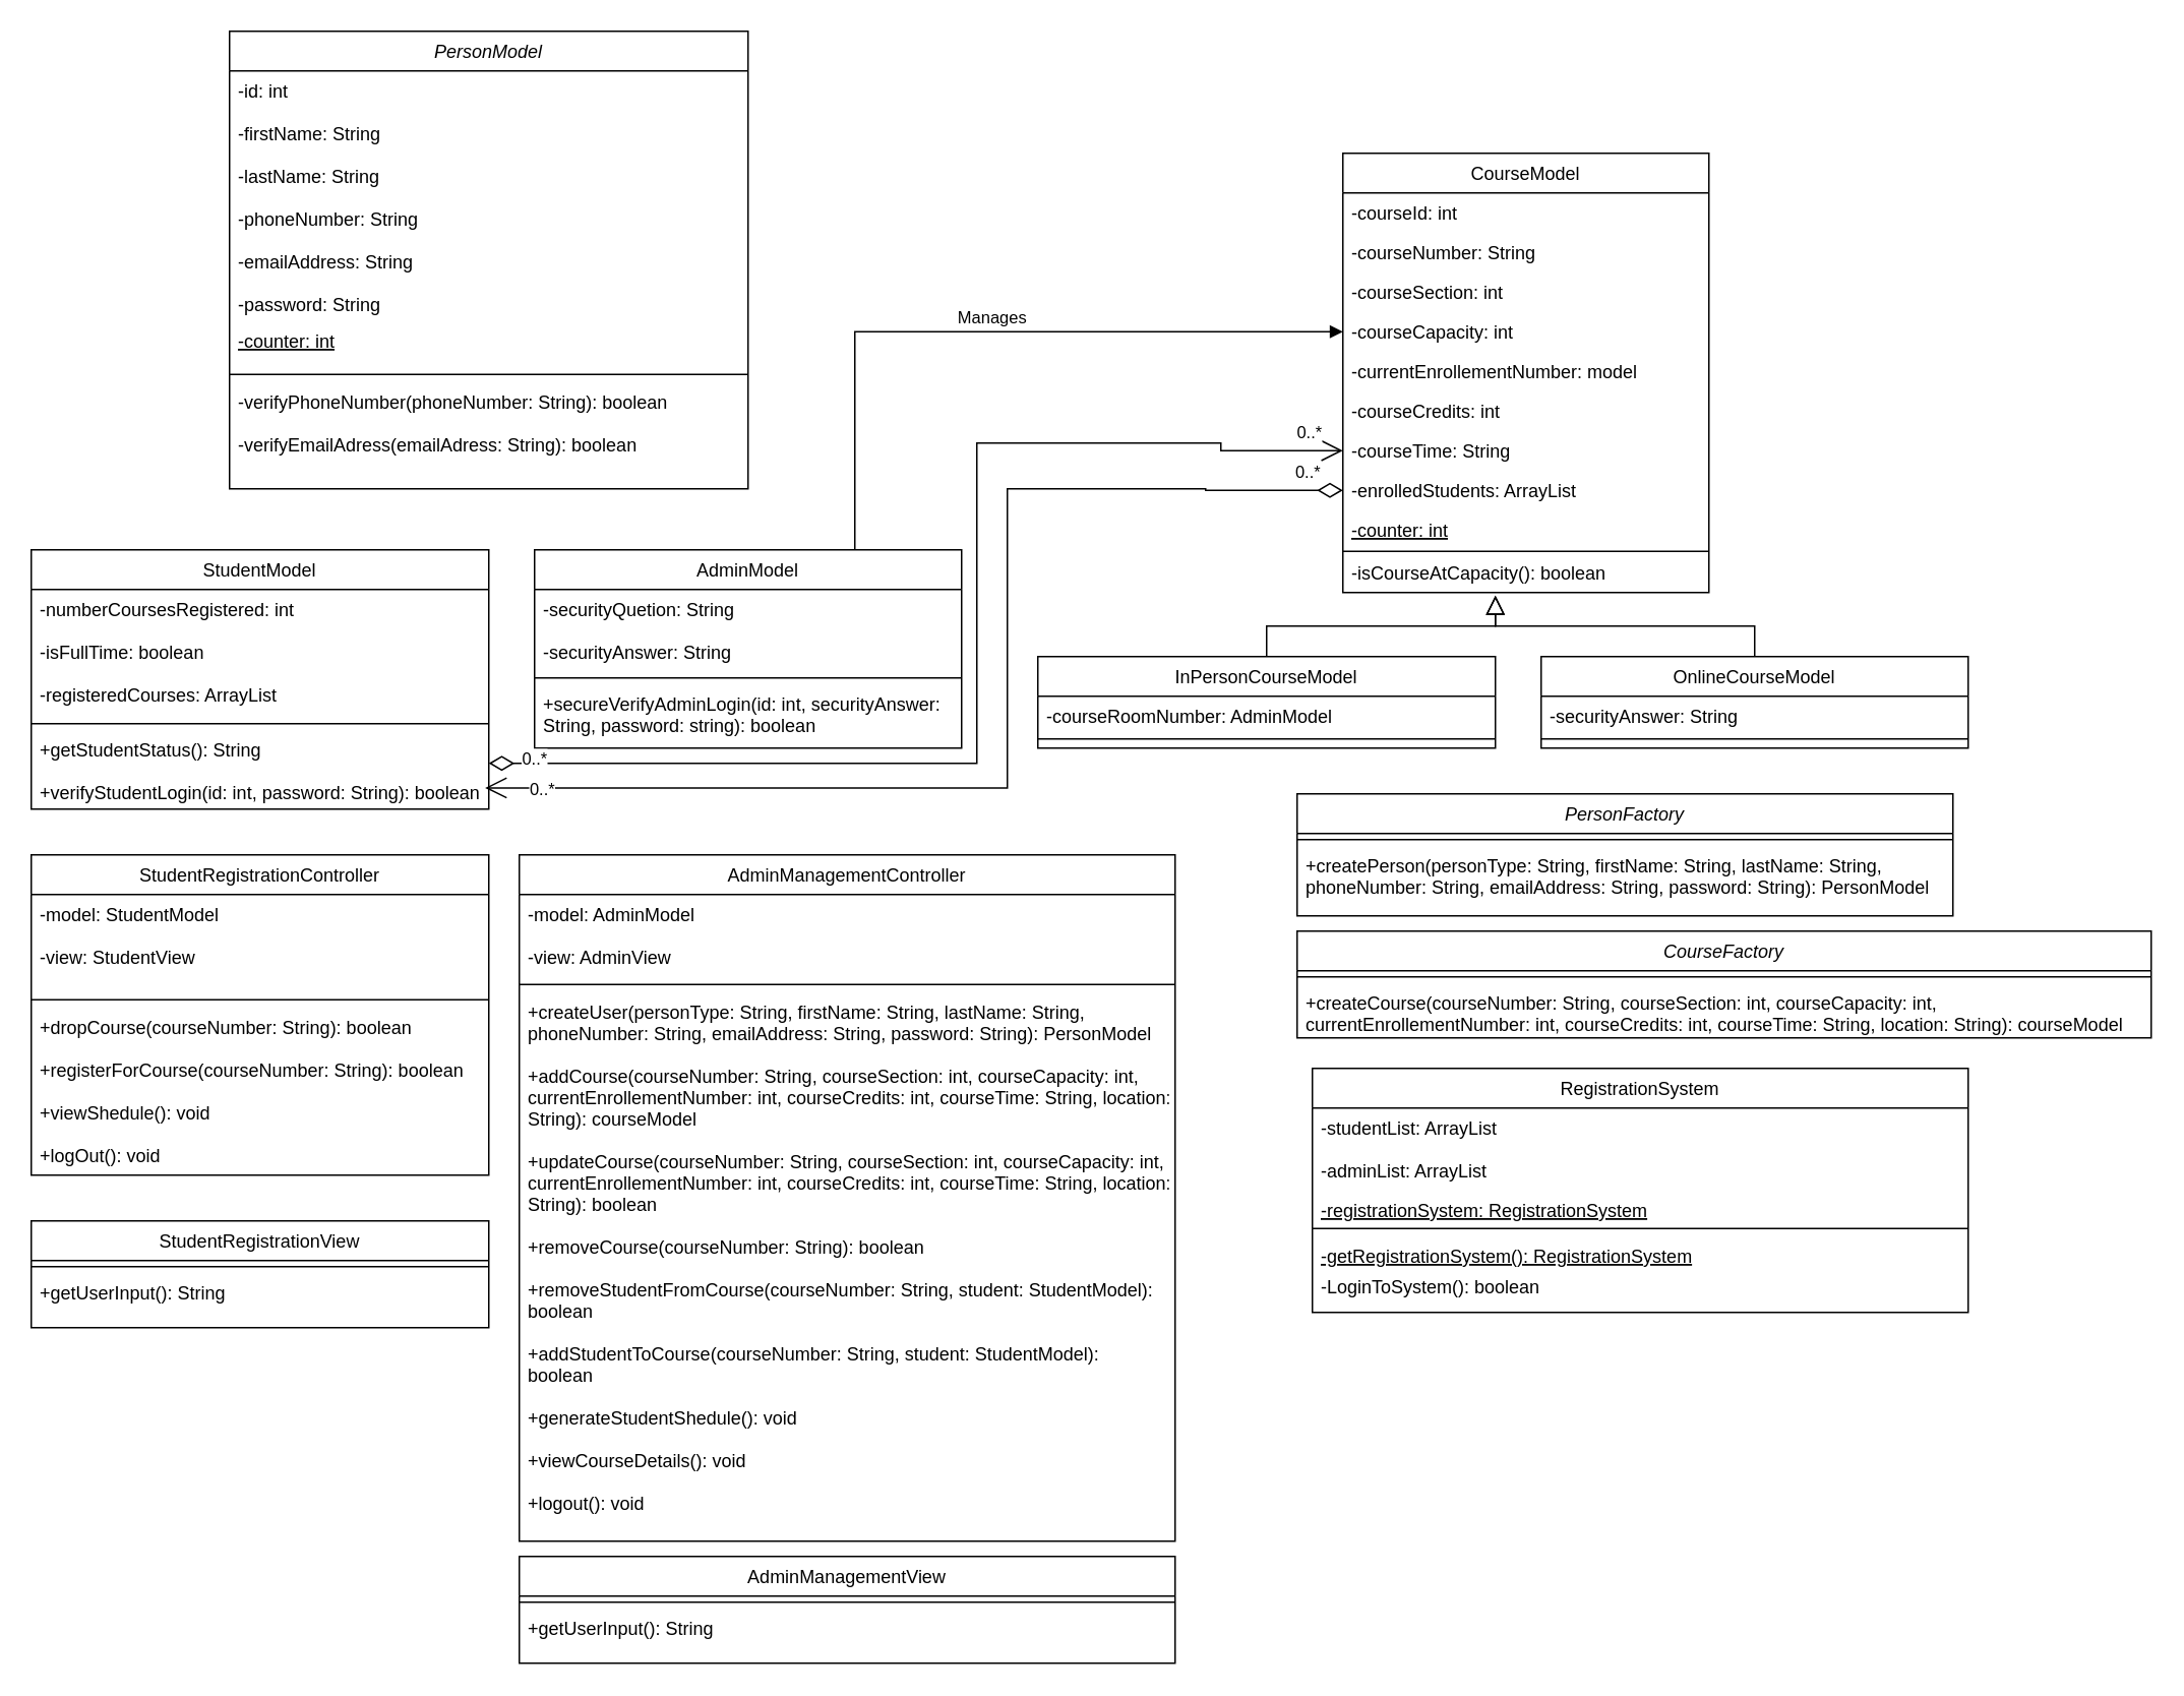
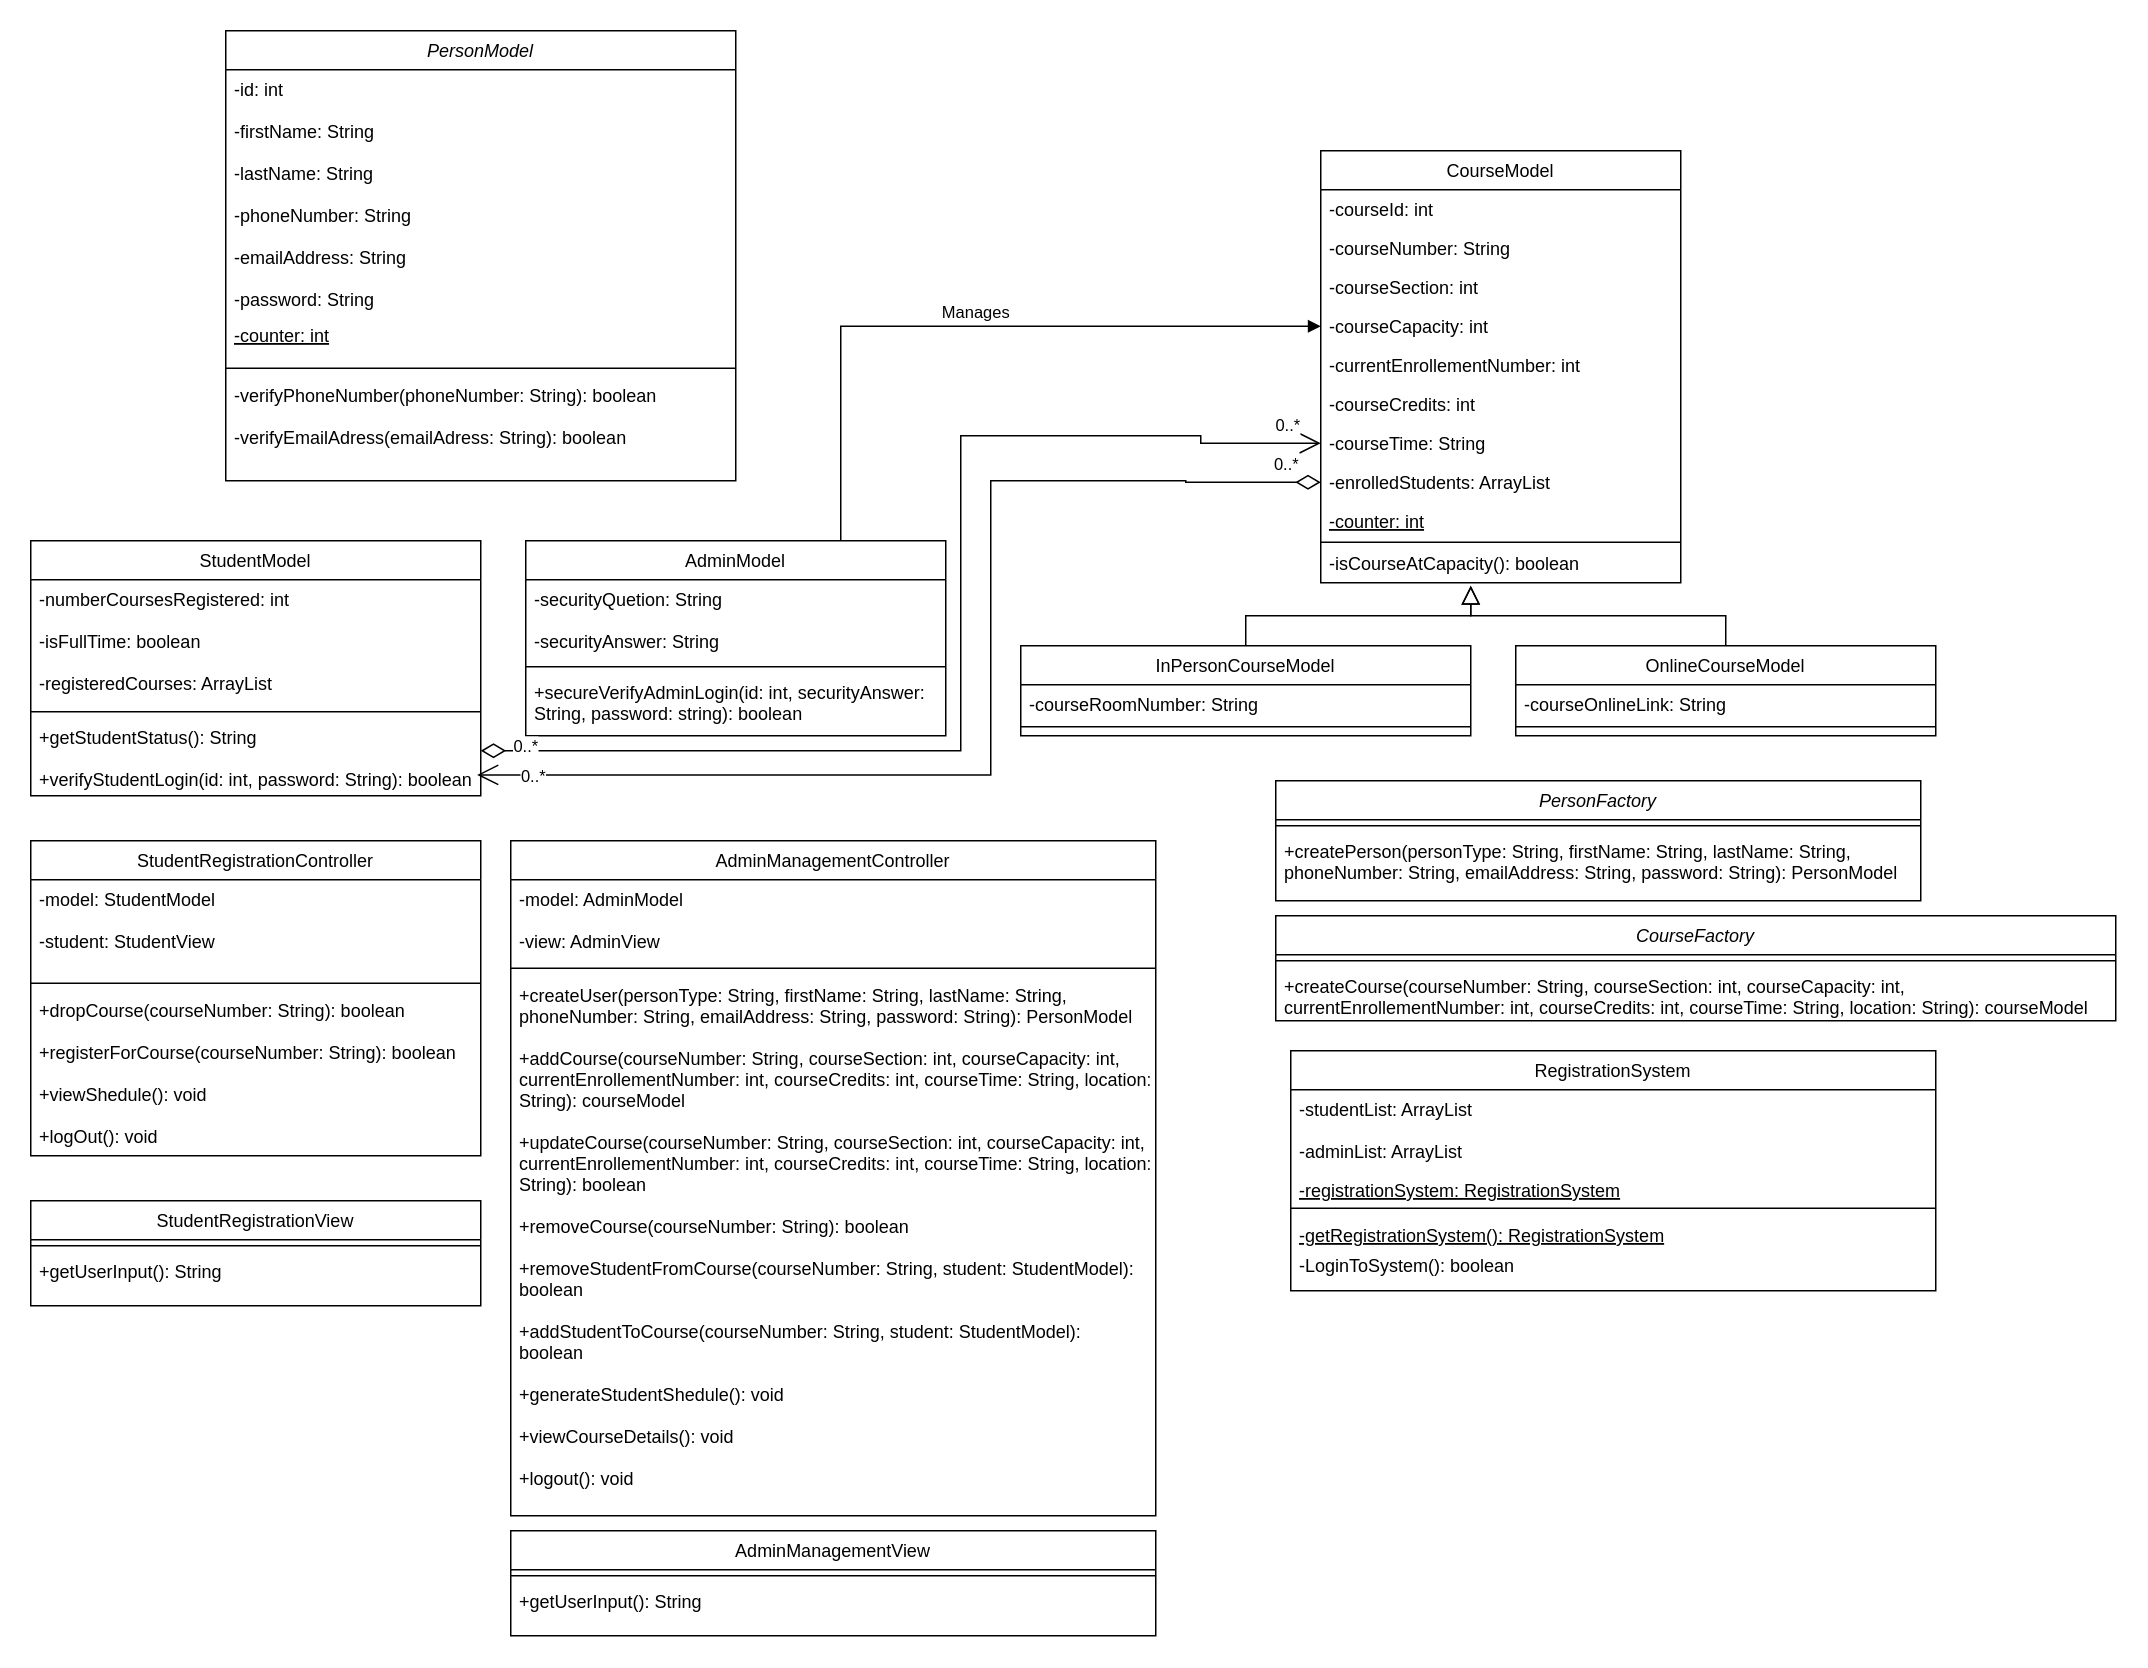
- <mxCell id="20" value="-currentEnrollementNumber: model" style="text;align=left;verticalAlign=top;spacingLeft=4;spacingRight=4;overflow=hidden;rotatable=0;points=[[0,0.5],[1,0.5]];portConstraint=eastwest;rounded=0;shadow=0;html=0;" vertex="1" parent="15"><mxGeometry y="130" width="240" height="26" as="geometry" /></mxCell>
+ <mxCell id="20" value="-currentEnrollementNumber: int" style="text;align=left;verticalAlign=top;spacingLeft=4;spacingRight=4;overflow=hidden;rotatable=0;points=[[0,0.5],[1,0.5]];portConstraint=eastwest;rounded=0;shadow=0;html=0;" vertex="1" parent="15"><mxGeometry y="130" width="240" height="26" as="geometry" /></mxCell>
- <mxCell id="34" value="-courseRoomNumber: AdminModel&#10;" style="text;align=left;verticalAlign=top;spacingLeft=4;spacingRight=4;overflow=hidden;rotatable=0;points=[[0,0.5],[1,0.5]];portConstraint=eastwest;" vertex="1" parent="33"><mxGeometry y="26" width="300" height="24" as="geometry" /></mxCell>
+ <mxCell id="34" value="-courseRoomNumber: String&#10;" style="text;align=left;verticalAlign=top;spacingLeft=4;spacingRight=4;overflow=hidden;rotatable=0;points=[[0,0.5],[1,0.5]];portConstraint=eastwest;" vertex="1" parent="33"><mxGeometry y="26" width="300" height="24" as="geometry" /></mxCell>
- <mxCell id="38" value="-securityAnswer: String&#10;" style="text;align=left;verticalAlign=top;spacingLeft=4;spacingRight=4;overflow=hidden;rotatable=0;points=[[0,0.5],[1,0.5]];portConstraint=eastwest;" vertex="1" parent="37"><mxGeometry y="26" width="280" height="24" as="geometry" /></mxCell>
+ <mxCell id="38" value="-courseOnlineLink: String&#10;" style="text;align=left;verticalAlign=top;spacingLeft=4;spacingRight=4;overflow=hidden;rotatable=0;points=[[0,0.5],[1,0.5]];portConstraint=eastwest;" vertex="1" parent="37"><mxGeometry y="26" width="280" height="24" as="geometry" /></mxCell>
- <mxCell id="48" value="-model: StudentModel&#10;&#10;-view: StudentView" style="text;align=left;verticalAlign=top;spacingLeft=4;spacingRight=4;overflow=hidden;rotatable=0;points=[[0,0.5],[1,0.5]];portConstraint=eastwest;fontStyle=0" vertex="1" parent="47"><mxGeometry y="26" width="300" height="64" as="geometry" /></mxCell>
+ <mxCell id="48" value="-model: StudentModel&#10;&#10;-student: StudentView" style="text;align=left;verticalAlign=top;spacingLeft=4;spacingRight=4;overflow=hidden;rotatable=0;points=[[0,0.5],[1,0.5]];portConstraint=eastwest;fontStyle=0" vertex="1" parent="47"><mxGeometry y="26" width="300" height="64" as="geometry" /></mxCell>
